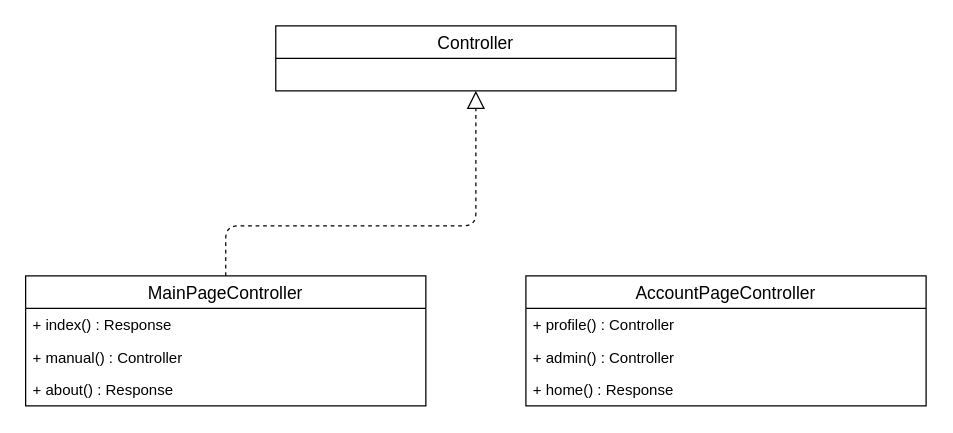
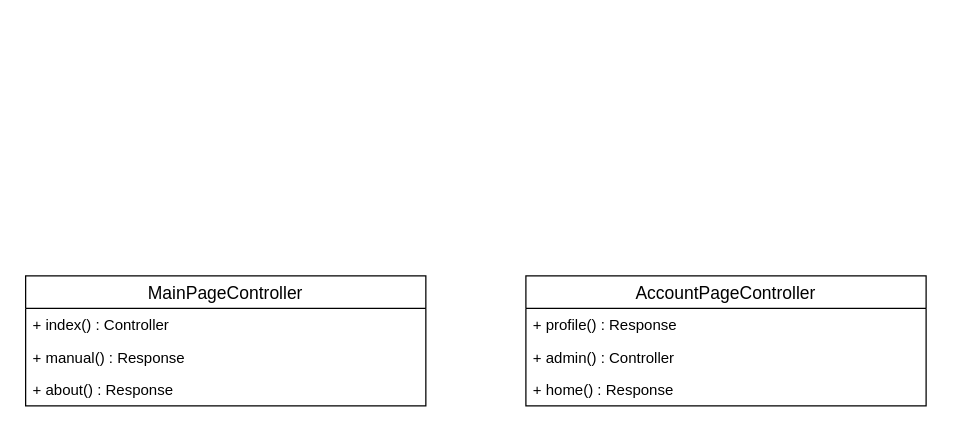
- <mxCell id="7" value="Controller" style="swimlane;fontStyle=0;childLayout=stackLayout;horizontal=1;startSize=26;horizontalStack=0;resizeParent=1;resizeParentMax=0;resizeLast=0;collapsible=1;marginBottom=0;align=center;fontSize=14;" vertex="1" parent="1"><mxGeometry x="220" y="20" width="320" height="52" as="geometry" /></mxCell>
- <mxCell id="2" value="" style="endArrow=block;dashed=1;endFill=0;endSize=12;html=1;edgeStyle=orthogonalEdgeStyle;" edge="1" parent="1" source="3" target="7"><mxGeometry width="160" relative="1" as="geometry"><mxPoint x="150" y="180" as="sourcePoint" /><mxPoint x="310" y="180" as="targetPoint" /><Array as="points"><mxPoint x="180" y="180" /><mxPoint x="380" y="180" /></Array></mxGeometry></mxCell>
- <mxCell id="4" value="+ index() : Response" style="text;strokeColor=none;fillColor=none;spacingLeft=4;spacingRight=4;overflow=hidden;rotatable=0;points=[[0,0.5],[1,0.5]];portConstraint=eastwest;fontSize=12;" vertex="1" parent="3"><mxGeometry y="26" width="320" height="26" as="geometry" /></mxCell>
+ <mxCell id="4" value="+ index() : Controller" style="text;strokeColor=none;fillColor=none;spacingLeft=4;spacingRight=4;overflow=hidden;rotatable=0;points=[[0,0.5],[1,0.5]];portConstraint=eastwest;fontSize=12;" vertex="1" parent="3"><mxGeometry y="26" width="320" height="26" as="geometry" /></mxCell>
- <mxCell id="9" value="+ profile() : Controller" style="text;strokeColor=none;fillColor=none;spacingLeft=4;spacingRight=4;overflow=hidden;rotatable=0;points=[[0,0.5],[1,0.5]];portConstraint=eastwest;fontSize=12;" vertex="1" parent="8"><mxGeometry y="26" width="320" height="26" as="geometry" /></mxCell>
+ <mxCell id="9" value="+ profile() : Response" style="text;strokeColor=none;fillColor=none;spacingLeft=4;spacingRight=4;overflow=hidden;rotatable=0;points=[[0,0.5],[1,0.5]];portConstraint=eastwest;fontSize=12;" vertex="1" parent="8"><mxGeometry y="26" width="320" height="26" as="geometry" /></mxCell>
- <mxCell id="5" value="+ manual() : Controller" style="text;strokeColor=none;fillColor=none;spacingLeft=4;spacingRight=4;overflow=hidden;rotatable=0;points=[[0,0.5],[1,0.5]];portConstraint=eastwest;fontSize=12;" vertex="1" parent="3"><mxGeometry y="52" width="320" height="26" as="geometry" /></mxCell>
+ <mxCell id="5" value="+ manual() : Response" style="text;strokeColor=none;fillColor=none;spacingLeft=4;spacingRight=4;overflow=hidden;rotatable=0;points=[[0,0.5],[1,0.5]];portConstraint=eastwest;fontSize=12;" vertex="1" parent="3"><mxGeometry y="52" width="320" height="26" as="geometry" /></mxCell>
